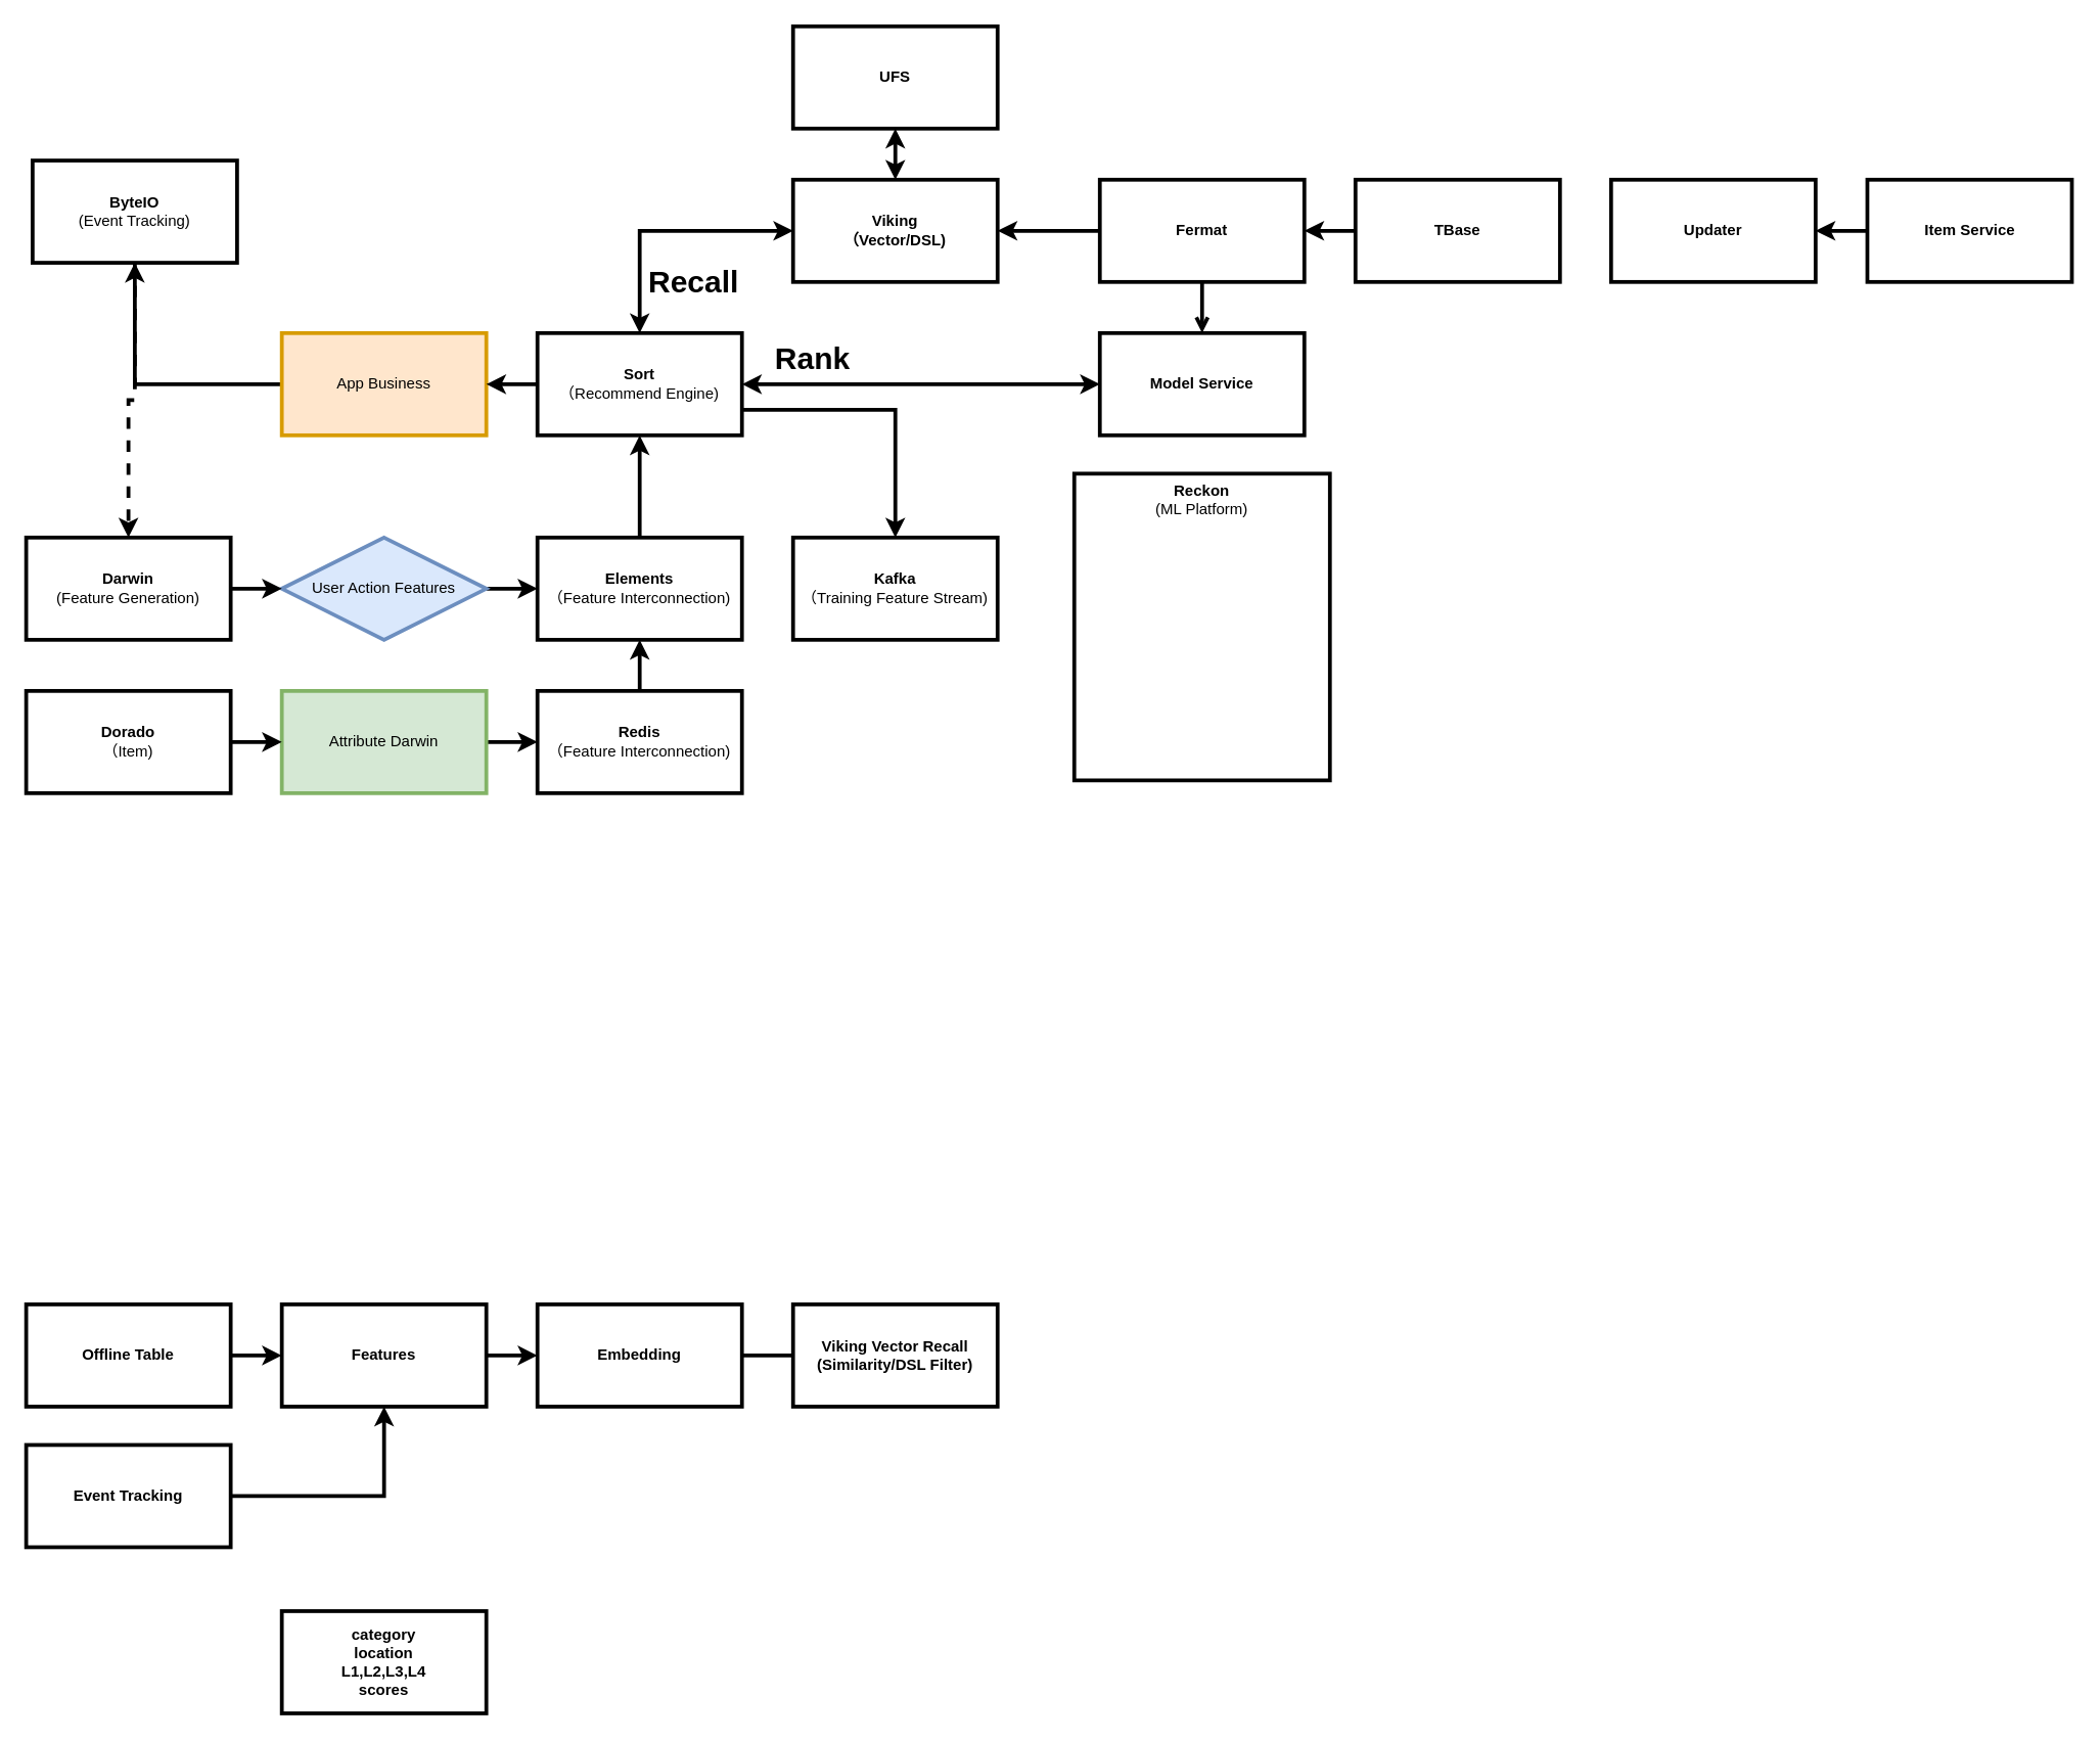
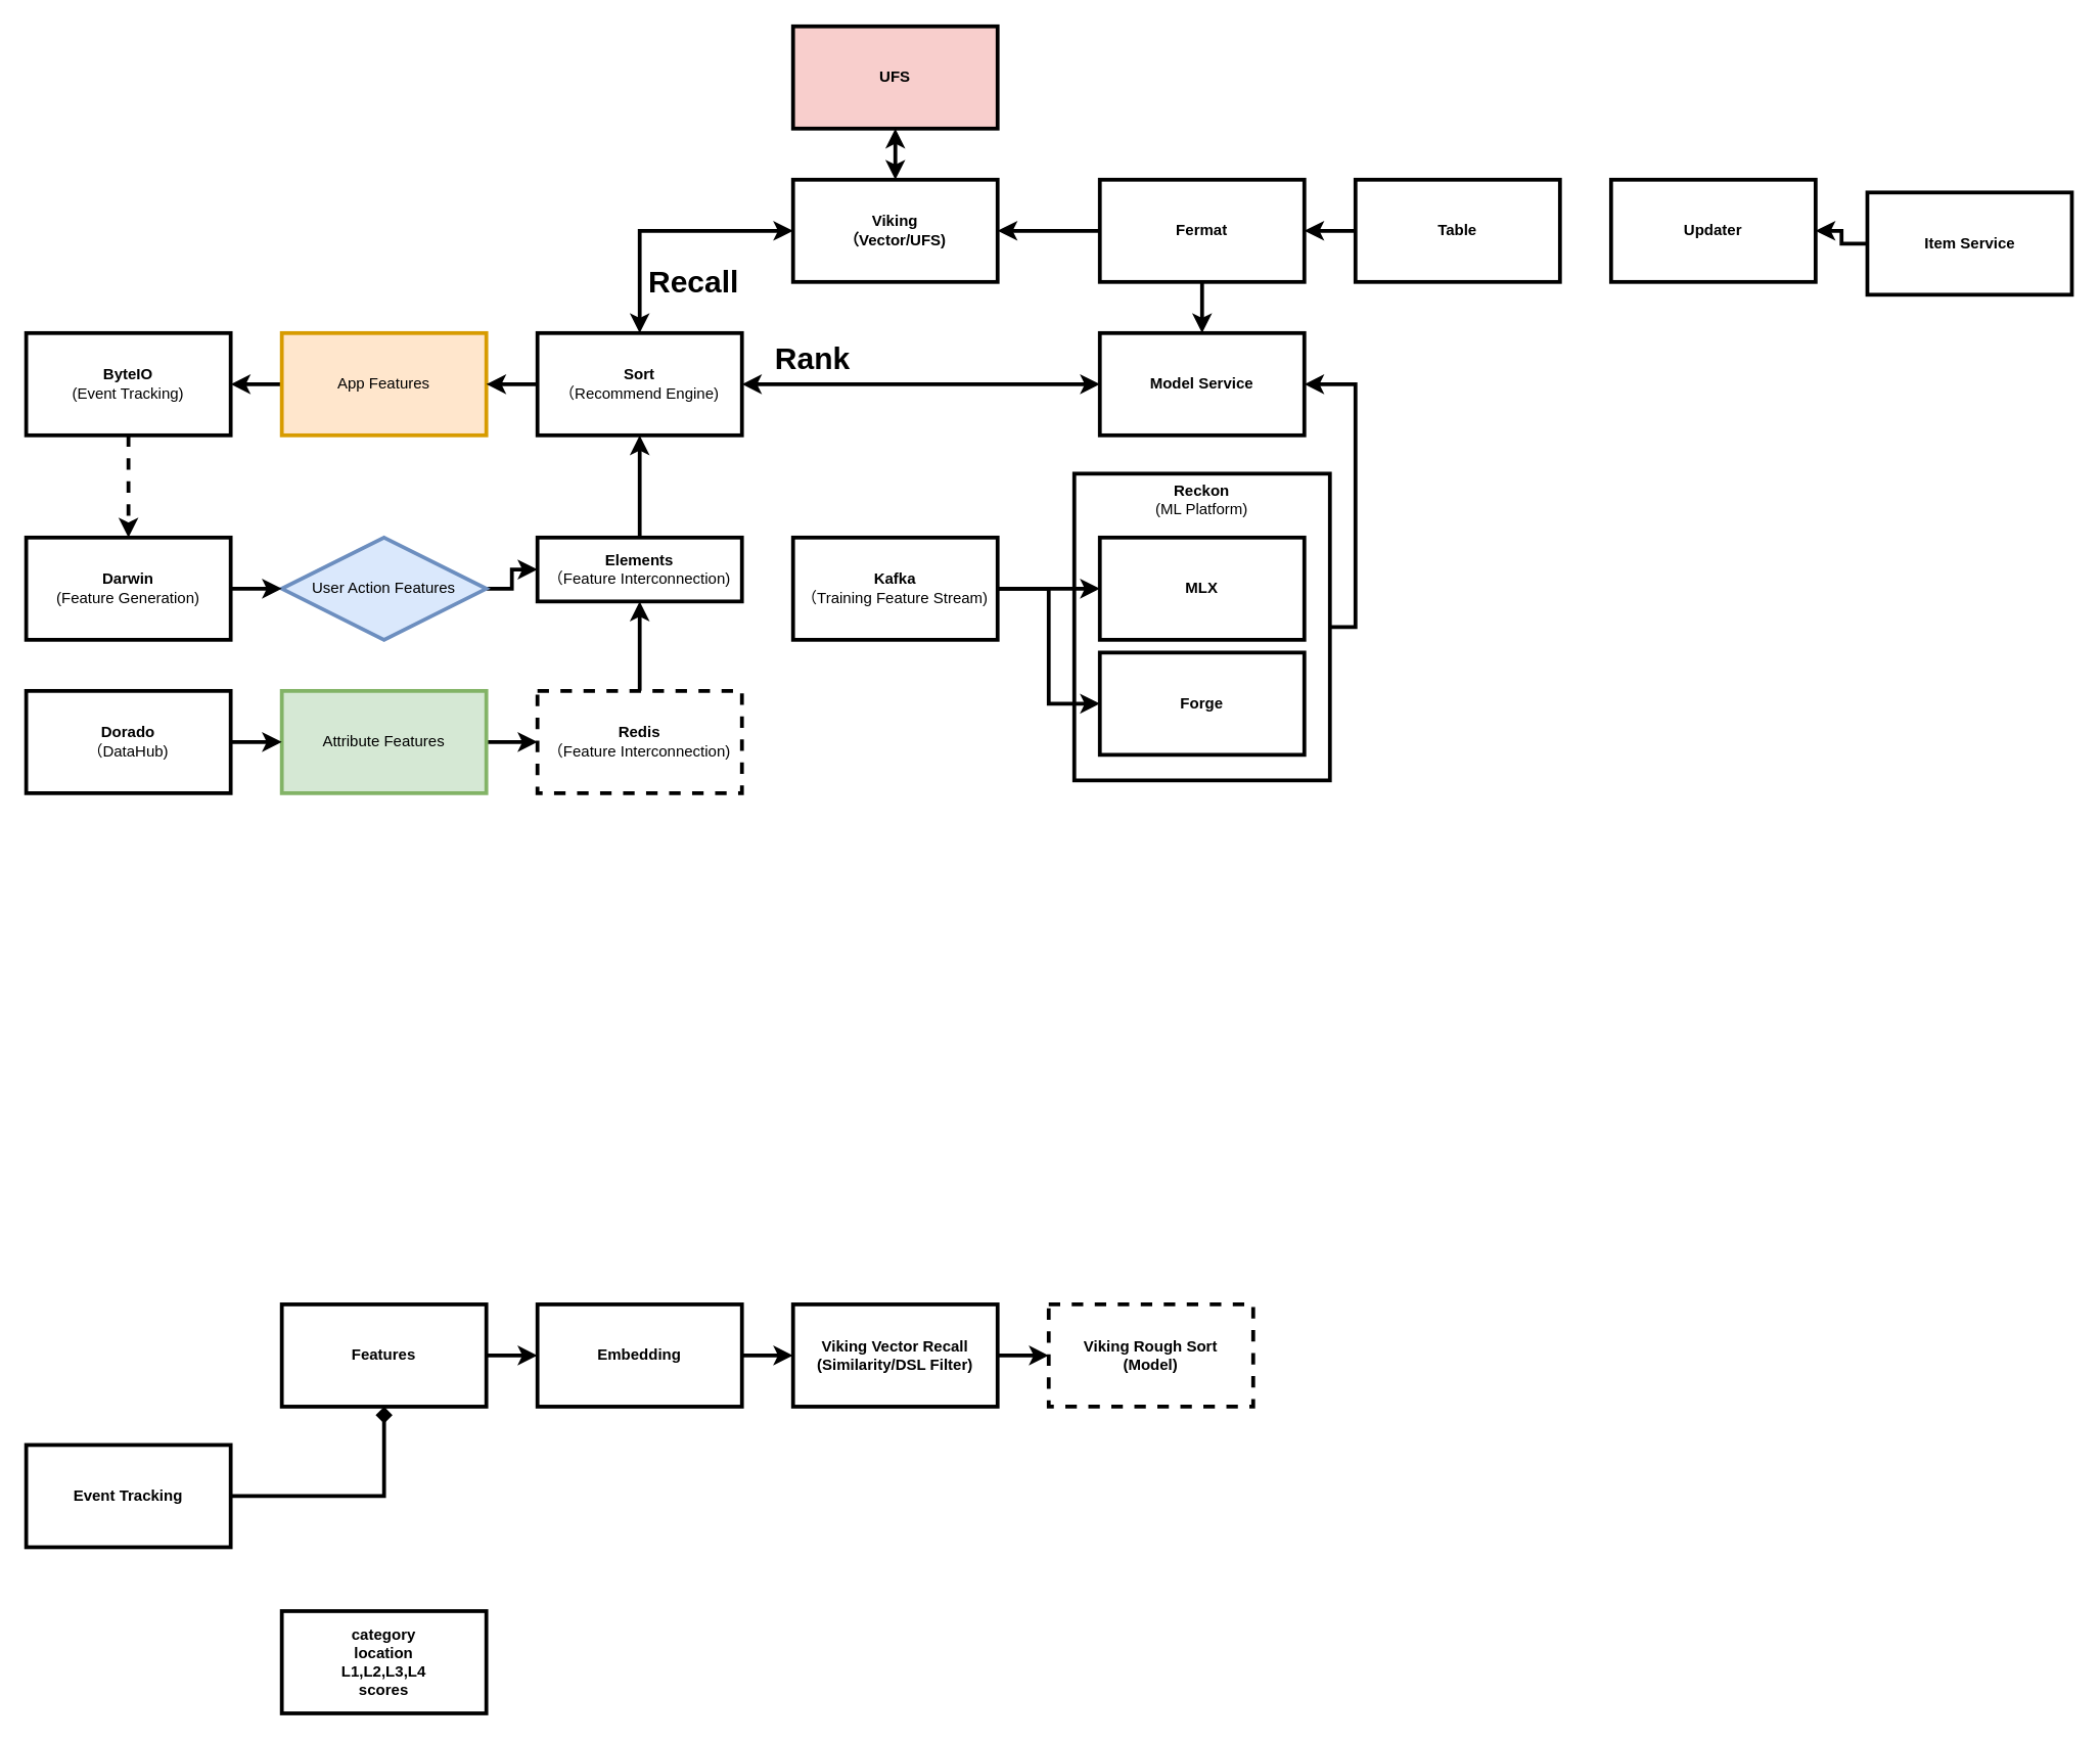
- <mxCell id="53" value="&lt;b&gt;UFS&lt;br&gt;&lt;/b&gt;" style="rounded=0;whiteSpace=wrap;html=1;strokeWidth=3;" vertex="1" parent="1"><mxGeometry x="620" y="20" width="160" height="80" as="geometry" /></mxCell>
+ <mxCell id="53" value="&lt;b&gt;UFS&lt;br&gt;&lt;/b&gt;" style="rounded=0;whiteSpace=wrap;html=1;strokeWidth=3;fillColor=#f8cecc;" vertex="1" parent="1"><mxGeometry x="620" y="20" width="160" height="80" as="geometry" /></mxCell>
- <mxCell id="13" value="&lt;b&gt;ByteIO&lt;/b&gt;&lt;br&gt;(Event Tracking)" style="rounded=0;whiteSpace=wrap;html=1;strokeWidth=3;" parent="1" vertex="1"><mxGeometry x="25" y="125" width="160" height="80" as="geometry" /></mxCell>
+ <mxCell id="13" value="&lt;b&gt;ByteIO&lt;/b&gt;&lt;br&gt;(Event Tracking)" style="rounded=0;whiteSpace=wrap;html=1;strokeWidth=3;" parent="1" vertex="1"><mxGeometry x="20" y="260" width="160" height="80" as="geometry" /></mxCell>
- <mxCell id="47" value="&lt;b&gt;Viking&lt;br&gt;（Vector/DSL)&lt;br&gt;&lt;/b&gt;" style="rounded=0;whiteSpace=wrap;html=1;strokeWidth=3;" vertex="1" parent="1"><mxGeometry x="620" y="140" width="160" height="80" as="geometry" /></mxCell>
+ <mxCell id="47" value="&lt;b&gt;Viking&lt;br&gt;（Vector/UFS)&lt;br&gt;&lt;/b&gt;" style="rounded=0;whiteSpace=wrap;html=1;strokeWidth=3;" vertex="1" parent="1"><mxGeometry x="620" y="140" width="160" height="80" as="geometry" /></mxCell>
- <mxCell id="52" value="&lt;b&gt;TBase&lt;br&gt;&lt;/b&gt;" style="rounded=0;whiteSpace=wrap;html=1;strokeWidth=3;" vertex="1" parent="1"><mxGeometry x="1060" y="140" width="160" height="80" as="geometry" /></mxCell>
+ <mxCell id="52" value="&lt;b&gt;Table&lt;br&gt;&lt;/b&gt;" style="rounded=0;whiteSpace=wrap;html=1;strokeWidth=3;" vertex="1" parent="1"><mxGeometry x="1060" y="140" width="160" height="80" as="geometry" /></mxCell>
- <mxCell id="56" value="&lt;b&gt;Item Service&lt;br&gt;&lt;/b&gt;" style="rounded=0;whiteSpace=wrap;html=1;strokeWidth=3;" vertex="1" parent="1"><mxGeometry x="1460.5" y="140" width="160" height="80" as="geometry" /></mxCell>
+ <mxCell id="56" value="&lt;b&gt;Item Service&lt;br&gt;&lt;/b&gt;" style="rounded=0;whiteSpace=wrap;html=1;strokeWidth=3;" vertex="1" parent="1"><mxGeometry x="1460.5" y="150" width="160" height="80" as="geometry" /></mxCell>
- <mxCell id="48" style="edgeStyle=orthogonalEdgeStyle;rounded=0;orthogonalLoop=1;jettySize=auto;html=1;exitX=0.5;exitY=1;exitDx=0;exitDy=0;entryX=0.5;entryY=0;entryDx=0;entryDy=0;strokeWidth=3;fontColor=default;startArrow=none;startFill=0;endArrow=open;" edge="1" parent="1" source="50" target="18"><mxGeometry relative="1" as="geometry" /></mxCell>
+ <mxCell id="48" style="edgeStyle=orthogonalEdgeStyle;rounded=0;orthogonalLoop=1;jettySize=auto;html=1;exitX=0.5;exitY=1;exitDx=0;exitDy=0;entryX=0.5;entryY=0;entryDx=0;entryDy=0;strokeWidth=3;fontColor=default;startArrow=none;startFill=0;" edge="1" parent="1" source="50" target="18"><mxGeometry relative="1" as="geometry" /></mxCell>
- <mxCell id="20" value="App Business" style="rounded=0;whiteSpace=wrap;html=1;strokeWidth=3;fillColor=#ffe6cc;strokeColor=#d79b00;" parent="1" vertex="1"><mxGeometry y="260" width="160" height="80" as="geometry" x="220" /></mxCell>
+ <mxCell id="20" value="App Features" style="rounded=0;whiteSpace=wrap;html=1;strokeWidth=3;fillColor=#ffe6cc;strokeColor=#d79b00;" parent="1" vertex="1"><mxGeometry y="260" width="160" height="80" as="geometry" x="220" /></mxCell>
- <mxCell id="23" style="edgeStyle=orthogonalEdgeStyle;rounded=0;orthogonalLoop=1;jettySize=auto;html=1;exitX=1;exitY=0.75;exitDx=0;exitDy=0;strokeWidth=3;fontColor=default;startArrow=none;startFill=0;" edge="1" parent="1" source="28" target="33"><mxGeometry relative="1" as="geometry" /></mxCell>
+ <mxCell id="21" style="edgeStyle=orthogonalEdgeStyle;rounded=0;orthogonalLoop=1;jettySize=auto;html=1;exitX=1;exitY=0.5;exitDx=0;exitDy=0;entryX=1;entryY=0.5;entryDx=0;entryDy=0;strokeWidth=3;fontColor=default;" parent="1" source="3" target="18" edge="1"><mxGeometry relative="1" as="geometry" /></mxCell>
- <mxCell id="15" value="&lt;b&gt;Elements&lt;/b&gt;&lt;br&gt;（Feature Interconnection)" style="rounded=0;whiteSpace=wrap;html=1;strokeWidth=3;" parent="1" vertex="1"><mxGeometry x="420" y="420" width="160" height="80" as="geometry" /></mxCell>
+ <mxCell id="15" value="&lt;b&gt;Elements&lt;/b&gt;&lt;br&gt;（Feature Interconnection)" style="rounded=0;whiteSpace=wrap;html=1;strokeWidth=3;" parent="1" vertex="1"><mxGeometry x="420" y="420" width="160" height="50" as="geometry" /></mxCell>
+ <mxCell id="32" style="edgeStyle=orthogonalEdgeStyle;rounded=0;orthogonalLoop=1;jettySize=auto;html=1;exitX=1;exitY=0.5;exitDx=0;exitDy=0;entryX=0;entryY=0.5;entryDx=0;entryDy=0;strokeWidth=3;fontColor=default;" edge="1" parent="1" source="33" target="4"><mxGeometry relative="1" as="geometry" /></mxCell>
+ <mxCell id="4" value="&lt;b&gt;MLX&lt;/b&gt;" style="rounded=0;whiteSpace=wrap;html=1;strokeWidth=3;" parent="2" vertex="1"><mxGeometry x="20" y="50" width="160" height="80" as="geometry" /></mxCell>
+ <mxCell id="31" style="edgeStyle=orthogonalEdgeStyle;rounded=0;orthogonalLoop=1;jettySize=auto;html=1;exitX=1;exitY=0.5;exitDx=0;exitDy=0;entryX=0;entryY=0.5;entryDx=0;entryDy=0;strokeWidth=3;fontColor=default;" edge="1" parent="1" source="33" target="5"><mxGeometry relative="1" as="geometry" /></mxCell>
+ <mxCell id="5" value="&lt;b&gt;Forge&lt;/b&gt;" style="rounded=0;whiteSpace=wrap;html=1;strokeWidth=3;" parent="2" vertex="1"><mxGeometry x="20" y="140" width="160" height="80" as="geometry" /></mxCell>
- <mxCell id="17" value="&lt;b&gt;Dorado&lt;/b&gt;&lt;br&gt;（Item)" style="rounded=0;whiteSpace=wrap;html=1;strokeWidth=3;" parent="1" vertex="1"><mxGeometry x="20" y="540" width="160" height="80" as="geometry" /></mxCell>
+ <mxCell id="17" value="&lt;b&gt;Dorado&lt;/b&gt;&lt;br&gt;（DataHub)" style="rounded=0;whiteSpace=wrap;html=1;strokeWidth=3;" parent="1" vertex="1"><mxGeometry x="20" y="540" width="160" height="80" as="geometry" /></mxCell>
- <mxCell id="9" value="Attribute Darwin" style="rounded=0;whiteSpace=wrap;html=1;strokeWidth=3;fillColor=#d5e8d4;strokeColor=#82b366;" parent="1" vertex="1"><mxGeometry y="540" width="160" height="80" as="geometry" x="220" /></mxCell>
+ <mxCell id="9" value="Attribute Features" style="rounded=0;whiteSpace=wrap;html=1;strokeWidth=3;fillColor=#d5e8d4;strokeColor=#82b366;" parent="1" vertex="1"><mxGeometry y="540" width="160" height="80" as="geometry" x="220" /></mxCell>
- <mxCell id="30" value="&lt;b&gt;Redis&lt;br&gt;&lt;/b&gt;（Feature Interconnection)" style="rounded=0;whiteSpace=wrap;html=1;strokeWidth=3;" vertex="1" parent="1"><mxGeometry x="420" y="540" width="160" height="80" as="geometry" /></mxCell>
+ <mxCell id="30" value="&lt;b&gt;Redis&lt;br&gt;&lt;/b&gt;（Feature Interconnection)" style="rounded=0;whiteSpace=wrap;html=1;strokeWidth=3;dashed=1;" vertex="1" parent="1"><mxGeometry x="420" y="540" width="160" height="80" as="geometry" /></mxCell>
- <mxCell id="41" value="&lt;b&gt;Offline Table&lt;/b&gt;" style="rounded=0;whiteSpace=wrap;html=1;strokeWidth=3;" vertex="1" parent="1"><mxGeometry x="20" y="1020" width="160" height="80" as="geometry" /></mxCell>
- <mxCell id="40" style="edgeStyle=orthogonalEdgeStyle;rounded=0;orthogonalLoop=1;jettySize=auto;html=1;exitX=1;exitY=0.5;exitDx=0;exitDy=0;strokeWidth=3;" edge="1" parent="1" source="41" target="35"><mxGeometry relative="1" as="geometry" /></mxCell>
- <mxCell id="38" style="edgeStyle=orthogonalEdgeStyle;rounded=0;orthogonalLoop=1;jettySize=auto;html=1;exitX=1;exitY=0.5;exitDx=0;exitDy=0;entryX=0;entryY=0.5;entryDx=0;entryDy=0;strokeWidth=3;endArrow=none;" edge="1" parent="1" source="39" target="37"><mxGeometry relative="1" as="geometry" /></mxCell>
+ <mxCell id="38" style="edgeStyle=orthogonalEdgeStyle;rounded=0;orthogonalLoop=1;jettySize=auto;html=1;exitX=1;exitY=0.5;exitDx=0;exitDy=0;entryX=0;entryY=0.5;entryDx=0;entryDy=0;strokeWidth=3;" edge="1" parent="1" source="39" target="37"><mxGeometry relative="1" as="geometry" /></mxCell>
+ <mxCell id="36" style="edgeStyle=orthogonalEdgeStyle;rounded=0;orthogonalLoop=1;jettySize=auto;html=1;exitX=1;exitY=0.5;exitDx=0;exitDy=0;entryX=0;entryY=0.5;entryDx=0;entryDy=0;strokeWidth=3;" edge="1" parent="1" source="37" target="44"><mxGeometry relative="1" as="geometry" /></mxCell>
+ <mxCell id="44" value="&lt;b&gt;Viking Rough Sort&lt;br&gt;(Model)&lt;br&gt;&lt;/b&gt;" style="rounded=0;whiteSpace=wrap;html=1;strokeWidth=3;dashed=1;" vertex="1" parent="1"><mxGeometry x="820" y="1020" width="160" height="80" as="geometry" /></mxCell>
- <mxCell id="42" style="edgeStyle=orthogonalEdgeStyle;rounded=0;orthogonalLoop=1;jettySize=auto;html=1;exitX=1;exitY=0.5;exitDx=0;exitDy=0;strokeWidth=3;" edge="1" parent="1" source="43" target="35"><mxGeometry relative="1" as="geometry" /></mxCell>
+ <mxCell id="42" style="edgeStyle=orthogonalEdgeStyle;rounded=0;orthogonalLoop=1;jettySize=auto;html=1;exitX=1;exitY=0.5;exitDx=0;exitDy=0;strokeWidth=3;endArrow=diamond;" edge="1" parent="1" source="43" target="35"><mxGeometry relative="1" as="geometry" /></mxCell>
